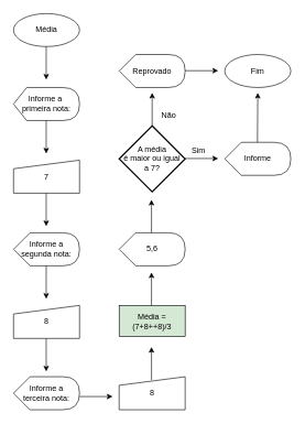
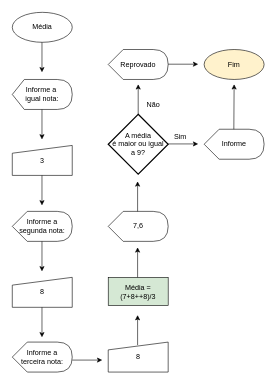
- <mxCell id="16" value="Fim" style="ellipse;whiteSpace=wrap;html=1;" parent="1" vertex="1"><mxGeometry x="340" y="82" width="100" height="50" as="geometry" /></mxCell>
+ <mxCell id="16" value="Fim" style="ellipse;whiteSpace=wrap;html=1;fillColor=#fff2cc;" parent="1" vertex="1"><mxGeometry x="340" y="82" width="100" height="50" as="geometry" /></mxCell>
- <mxCell id="3" value="Informe a&amp;nbsp;&lt;div&gt;primeira nota:&lt;/div&gt;" style="shape=display;whiteSpace=wrap;html=1;align=center;size=0.2;" parent="1" vertex="1"><mxGeometry x="20" y="132" width="100" height="50" as="geometry" /></mxCell>
+ <mxCell id="3" value="Informe a&amp;nbsp;&lt;div&gt;igual nota:&lt;/div&gt;" style="shape=display;whiteSpace=wrap;html=1;align=center;size=0.2;" parent="1" vertex="1"><mxGeometry x="20" y="132" width="100" height="50" as="geometry" /></mxCell>
- <mxCell id="6" value="A média&lt;div&gt;é maior ou igual&lt;/div&gt;&lt;div&gt;a 7?&lt;/div&gt;" style="strokeWidth=2;html=1;shape=mxgraph.flowchart.decision;whiteSpace=wrap;" parent="1" vertex="1"><mxGeometry x="180" y="190" width="100" height="100" as="geometry" /></mxCell>
+ <mxCell id="6" value="A média&lt;div&gt;é maior ou igual&lt;/div&gt;&lt;div&gt;a 9?&lt;/div&gt;" style="strokeWidth=2;html=1;shape=mxgraph.flowchart.decision;whiteSpace=wrap;" parent="1" vertex="1"><mxGeometry x="180" y="190" width="100" height="100" as="geometry" /></mxCell>
- <mxCell id="4" value="7" style="shape=manualInput;whiteSpace=wrap;html=1;size=13;" parent="1" vertex="1"><mxGeometry x="20" y="242" width="100" height="50" as="geometry" /></mxCell>
+ <mxCell id="4" value="3" style="shape=manualInput;whiteSpace=wrap;html=1;size=13;" parent="1" vertex="1"><mxGeometry x="20" y="242" width="100" height="50" as="geometry" /></mxCell>
- <mxCell id="11" value="5,6" style="shape=display;whiteSpace=wrap;html=1;" parent="1" vertex="1"><mxGeometry x="180" y="352" width="100" height="50" as="geometry" /></mxCell>
+ <mxCell id="11" value="7,6" style="shape=display;whiteSpace=wrap;html=1;" parent="1" vertex="1"><mxGeometry x="180" y="352" width="100" height="50" as="geometry" /></mxCell>
